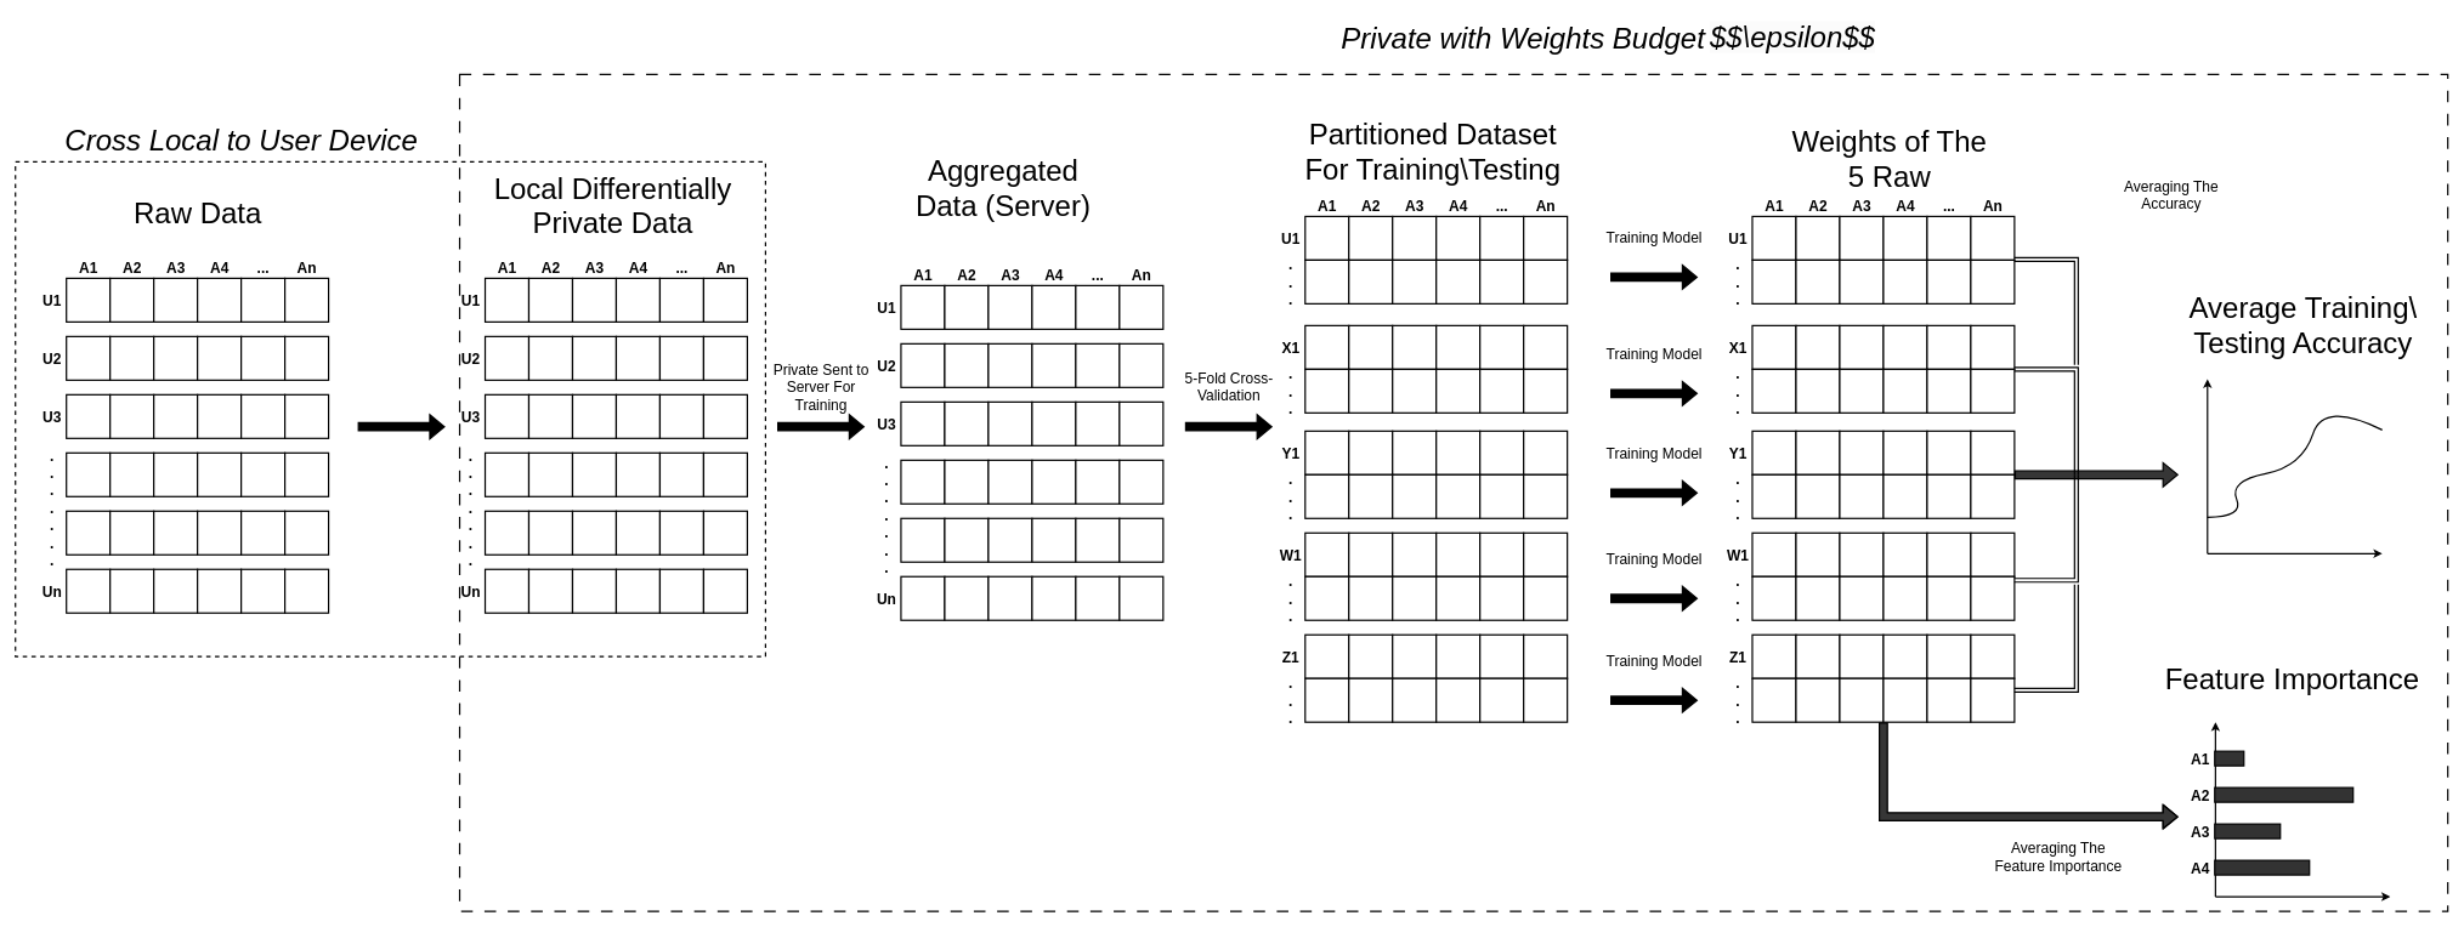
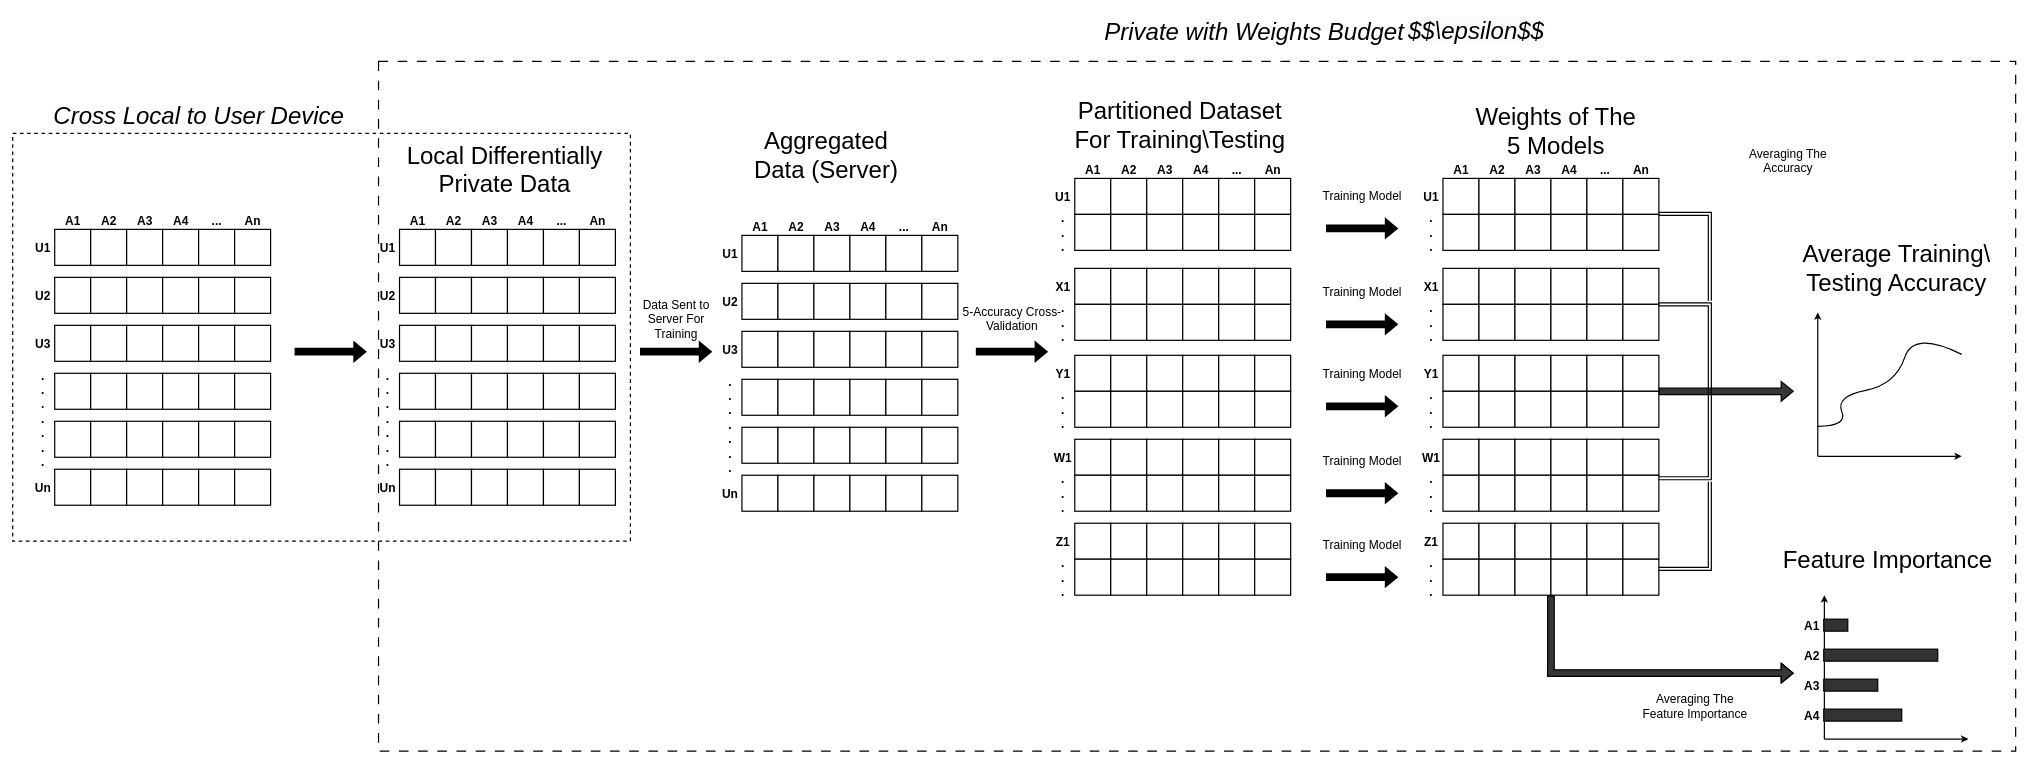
- <mxCell id="182" value="&lt;font style=&quot;font-size: 40px;&quot;&gt;Weights of The &lt;br&gt;5 Raw&lt;br&gt;&lt;/font&gt;" style="text;html=1;align=center;verticalAlign=middle;resizable=0;points=[];autosize=1;strokeColor=none;fillColor=none;strokeWidth=2;" vertex="1" parent="1"><mxGeometry x="2448" y="162" width="290" height="110" as="geometry" /></mxCell>
+ <mxCell id="182" value="&lt;font style=&quot;font-size: 40px;&quot;&gt;Weights of The &lt;br&gt;5 Models&lt;br&gt;&lt;/font&gt;" style="text;html=1;align=center;verticalAlign=middle;resizable=0;points=[];autosize=1;strokeColor=none;fillColor=none;strokeWidth=2;" vertex="1" parent="1"><mxGeometry x="2448" y="162" width="290" height="110" as="geometry" /></mxCell>
- <mxCell id="51" value="&lt;font style=&quot;font-size: 40px;&quot;&gt;Raw Data&lt;/font&gt;" style="text;html=1;align=center;verticalAlign=middle;resizable=0;points=[];autosize=1;strokeColor=none;fillColor=none;strokeWidth=2;" vertex="1" parent="1"><mxGeometry x="170" y="262" width="200" height="60" as="geometry" /></mxCell>
- <mxCell id="340" value="&lt;span style=&quot;font-size: 20px;&quot;&gt;Private Sent to &lt;br&gt;Server For &lt;br&gt;Training&lt;/span&gt;" style="text;html=1;align=center;verticalAlign=middle;resizable=0;points=[];autosize=1;strokeColor=none;fillColor=none;strokeWidth=2;" vertex="1" parent="1"><mxGeometry x="1061" y="486" width="130" height="90" as="geometry" /></mxCell>
+ <mxCell id="340" value="&lt;span style=&quot;font-size: 20px;&quot;&gt;Data Sent to &lt;br&gt;Server For &lt;br&gt;Training&lt;/span&gt;" style="text;html=1;align=center;verticalAlign=middle;resizable=0;points=[];autosize=1;strokeColor=none;fillColor=none;strokeWidth=2;" vertex="1" parent="1"><mxGeometry x="1061" y="486" width="130" height="90" as="geometry" /></mxCell>
- <mxCell id="102" value="&lt;span style=&quot;font-size: 20px;&quot;&gt;5-Fold Cross-&lt;br&gt;Validation&lt;br&gt;&lt;/span&gt;" style="text;html=1;align=center;verticalAlign=middle;resizable=0;points=[];autosize=1;strokeColor=none;fillColor=none;strokeWidth=2;" vertex="1" parent="1"><mxGeometry x="1616" y="501" width="140" height="60" as="geometry" /></mxCell>
+ <mxCell id="102" value="&lt;span style=&quot;font-size: 20px;&quot;&gt;5-Accuracy Cross-&lt;br&gt;Validation&lt;br&gt;&lt;/span&gt;" style="text;html=1;align=center;verticalAlign=middle;resizable=0;points=[];autosize=1;strokeColor=none;fillColor=none;strokeWidth=2;" vertex="1" parent="1"><mxGeometry x="1616" y="501" width="140" height="60" as="geometry" /></mxCell>
